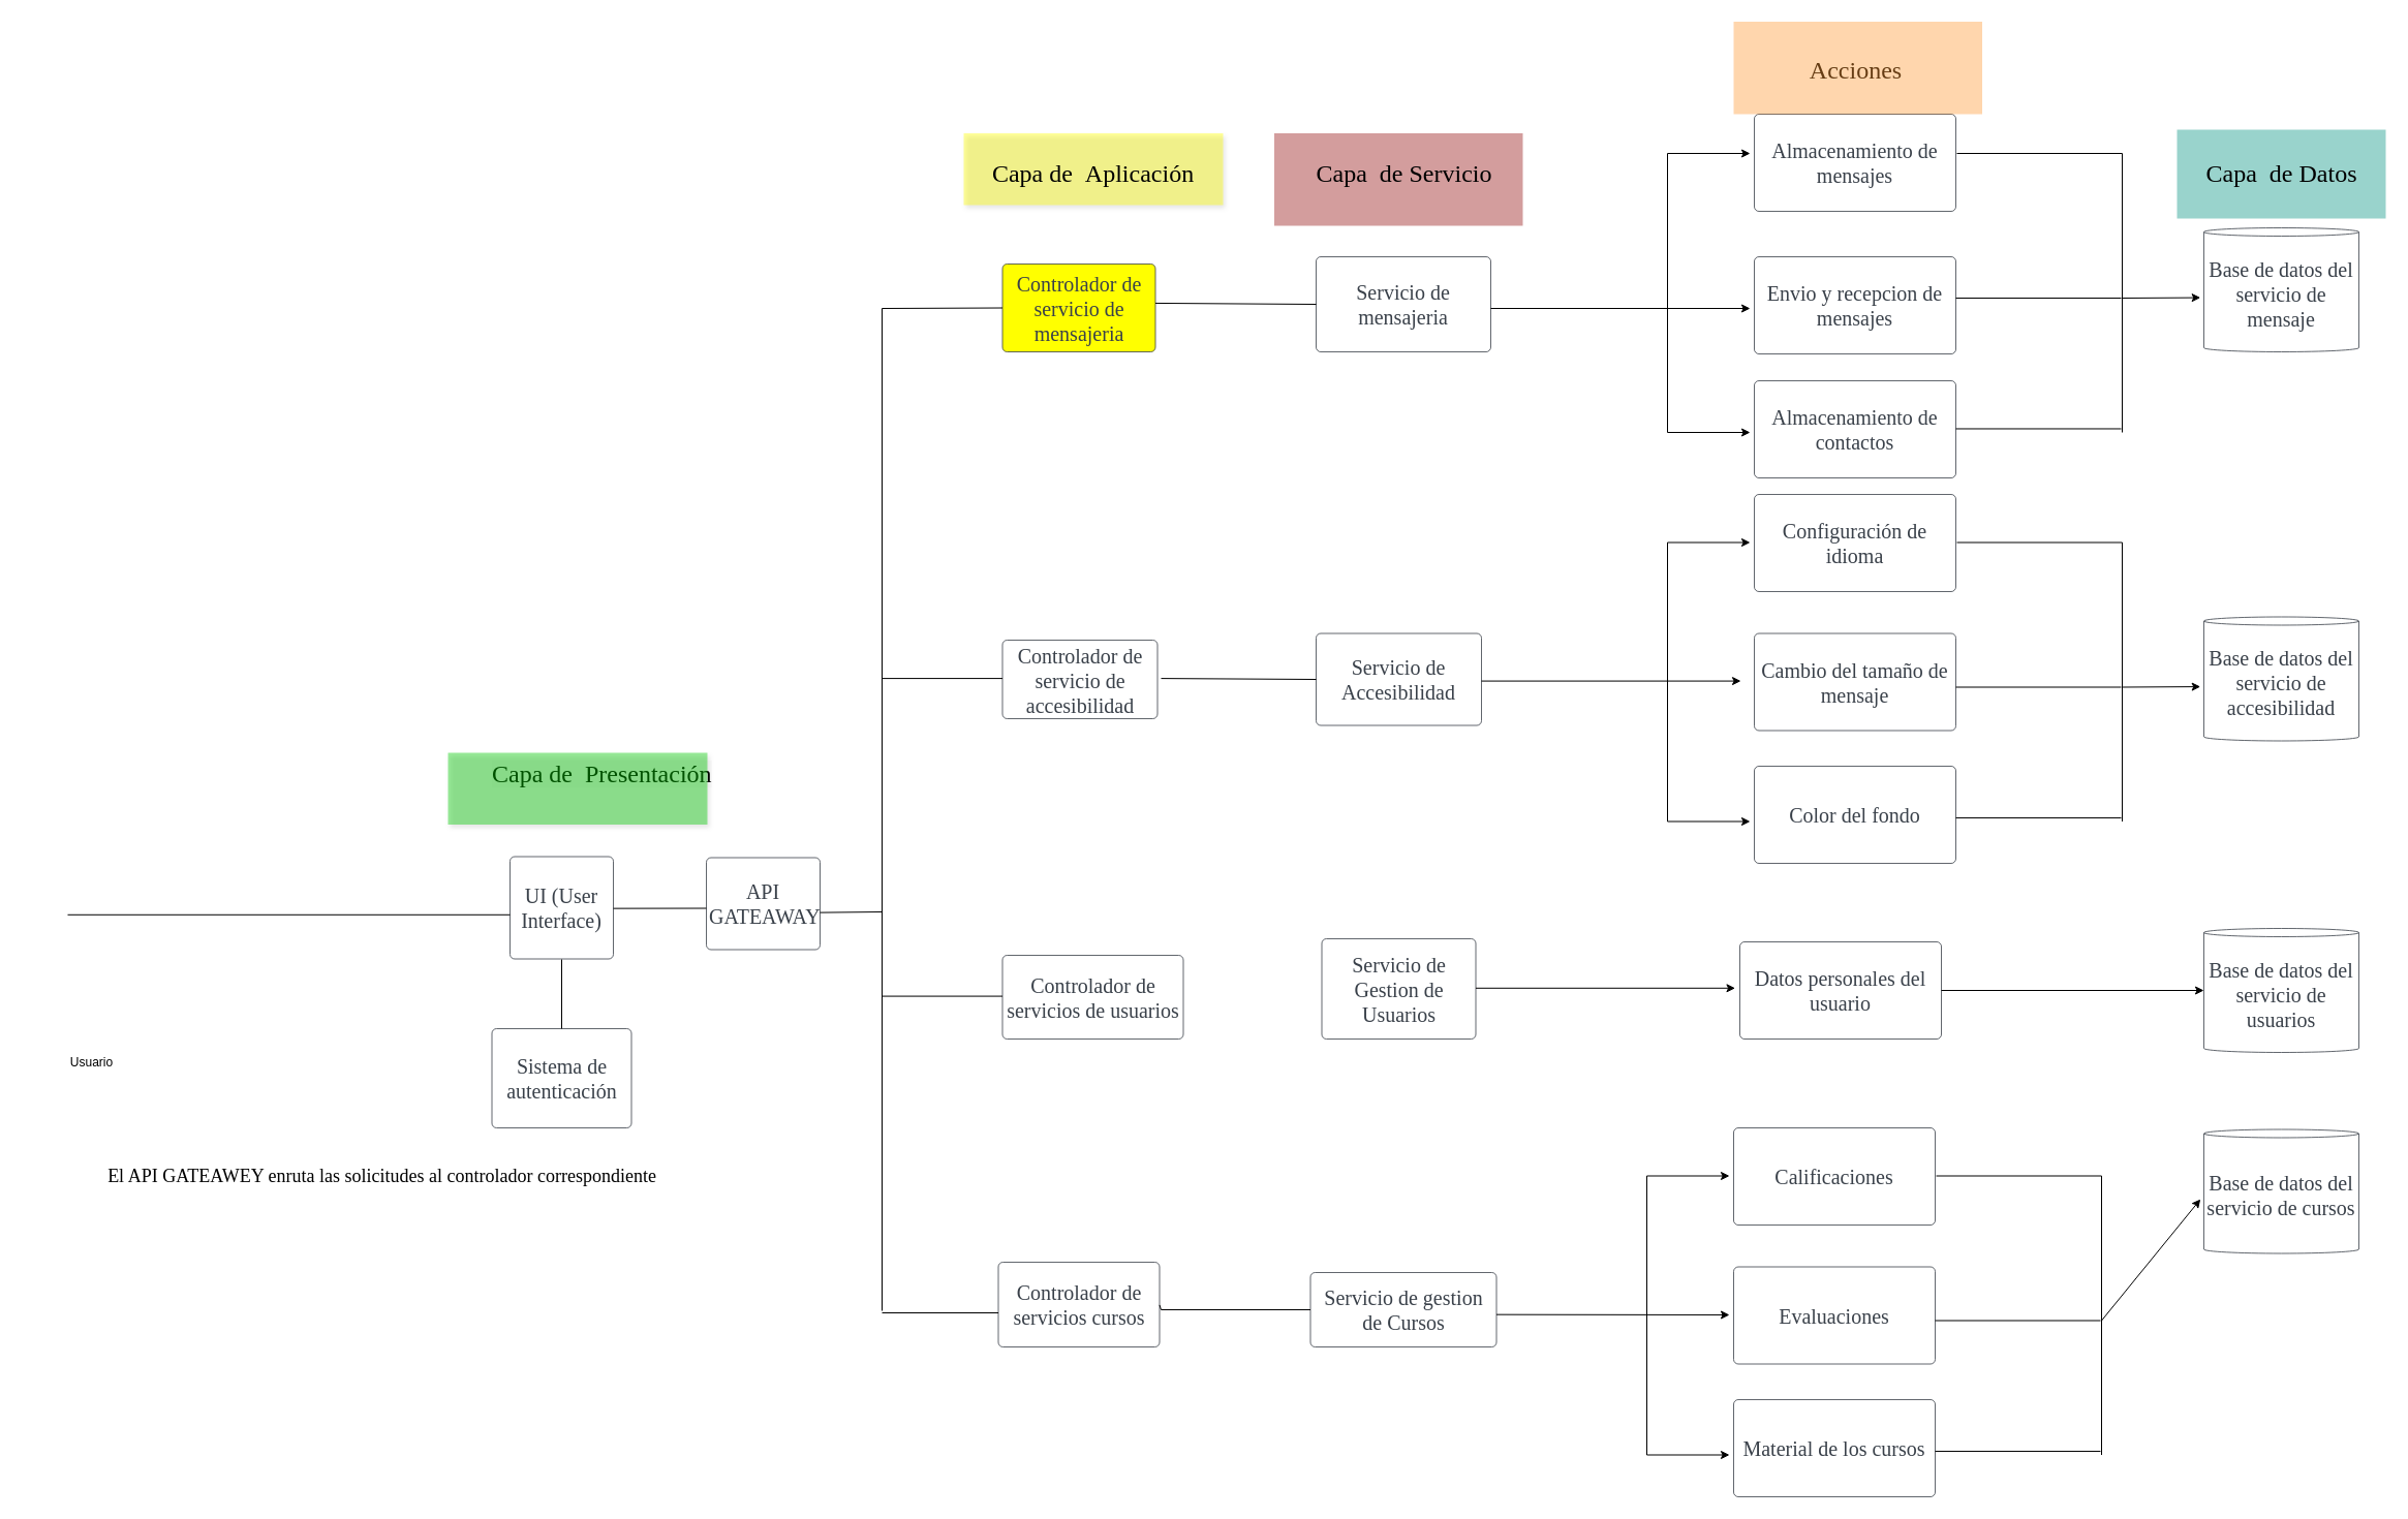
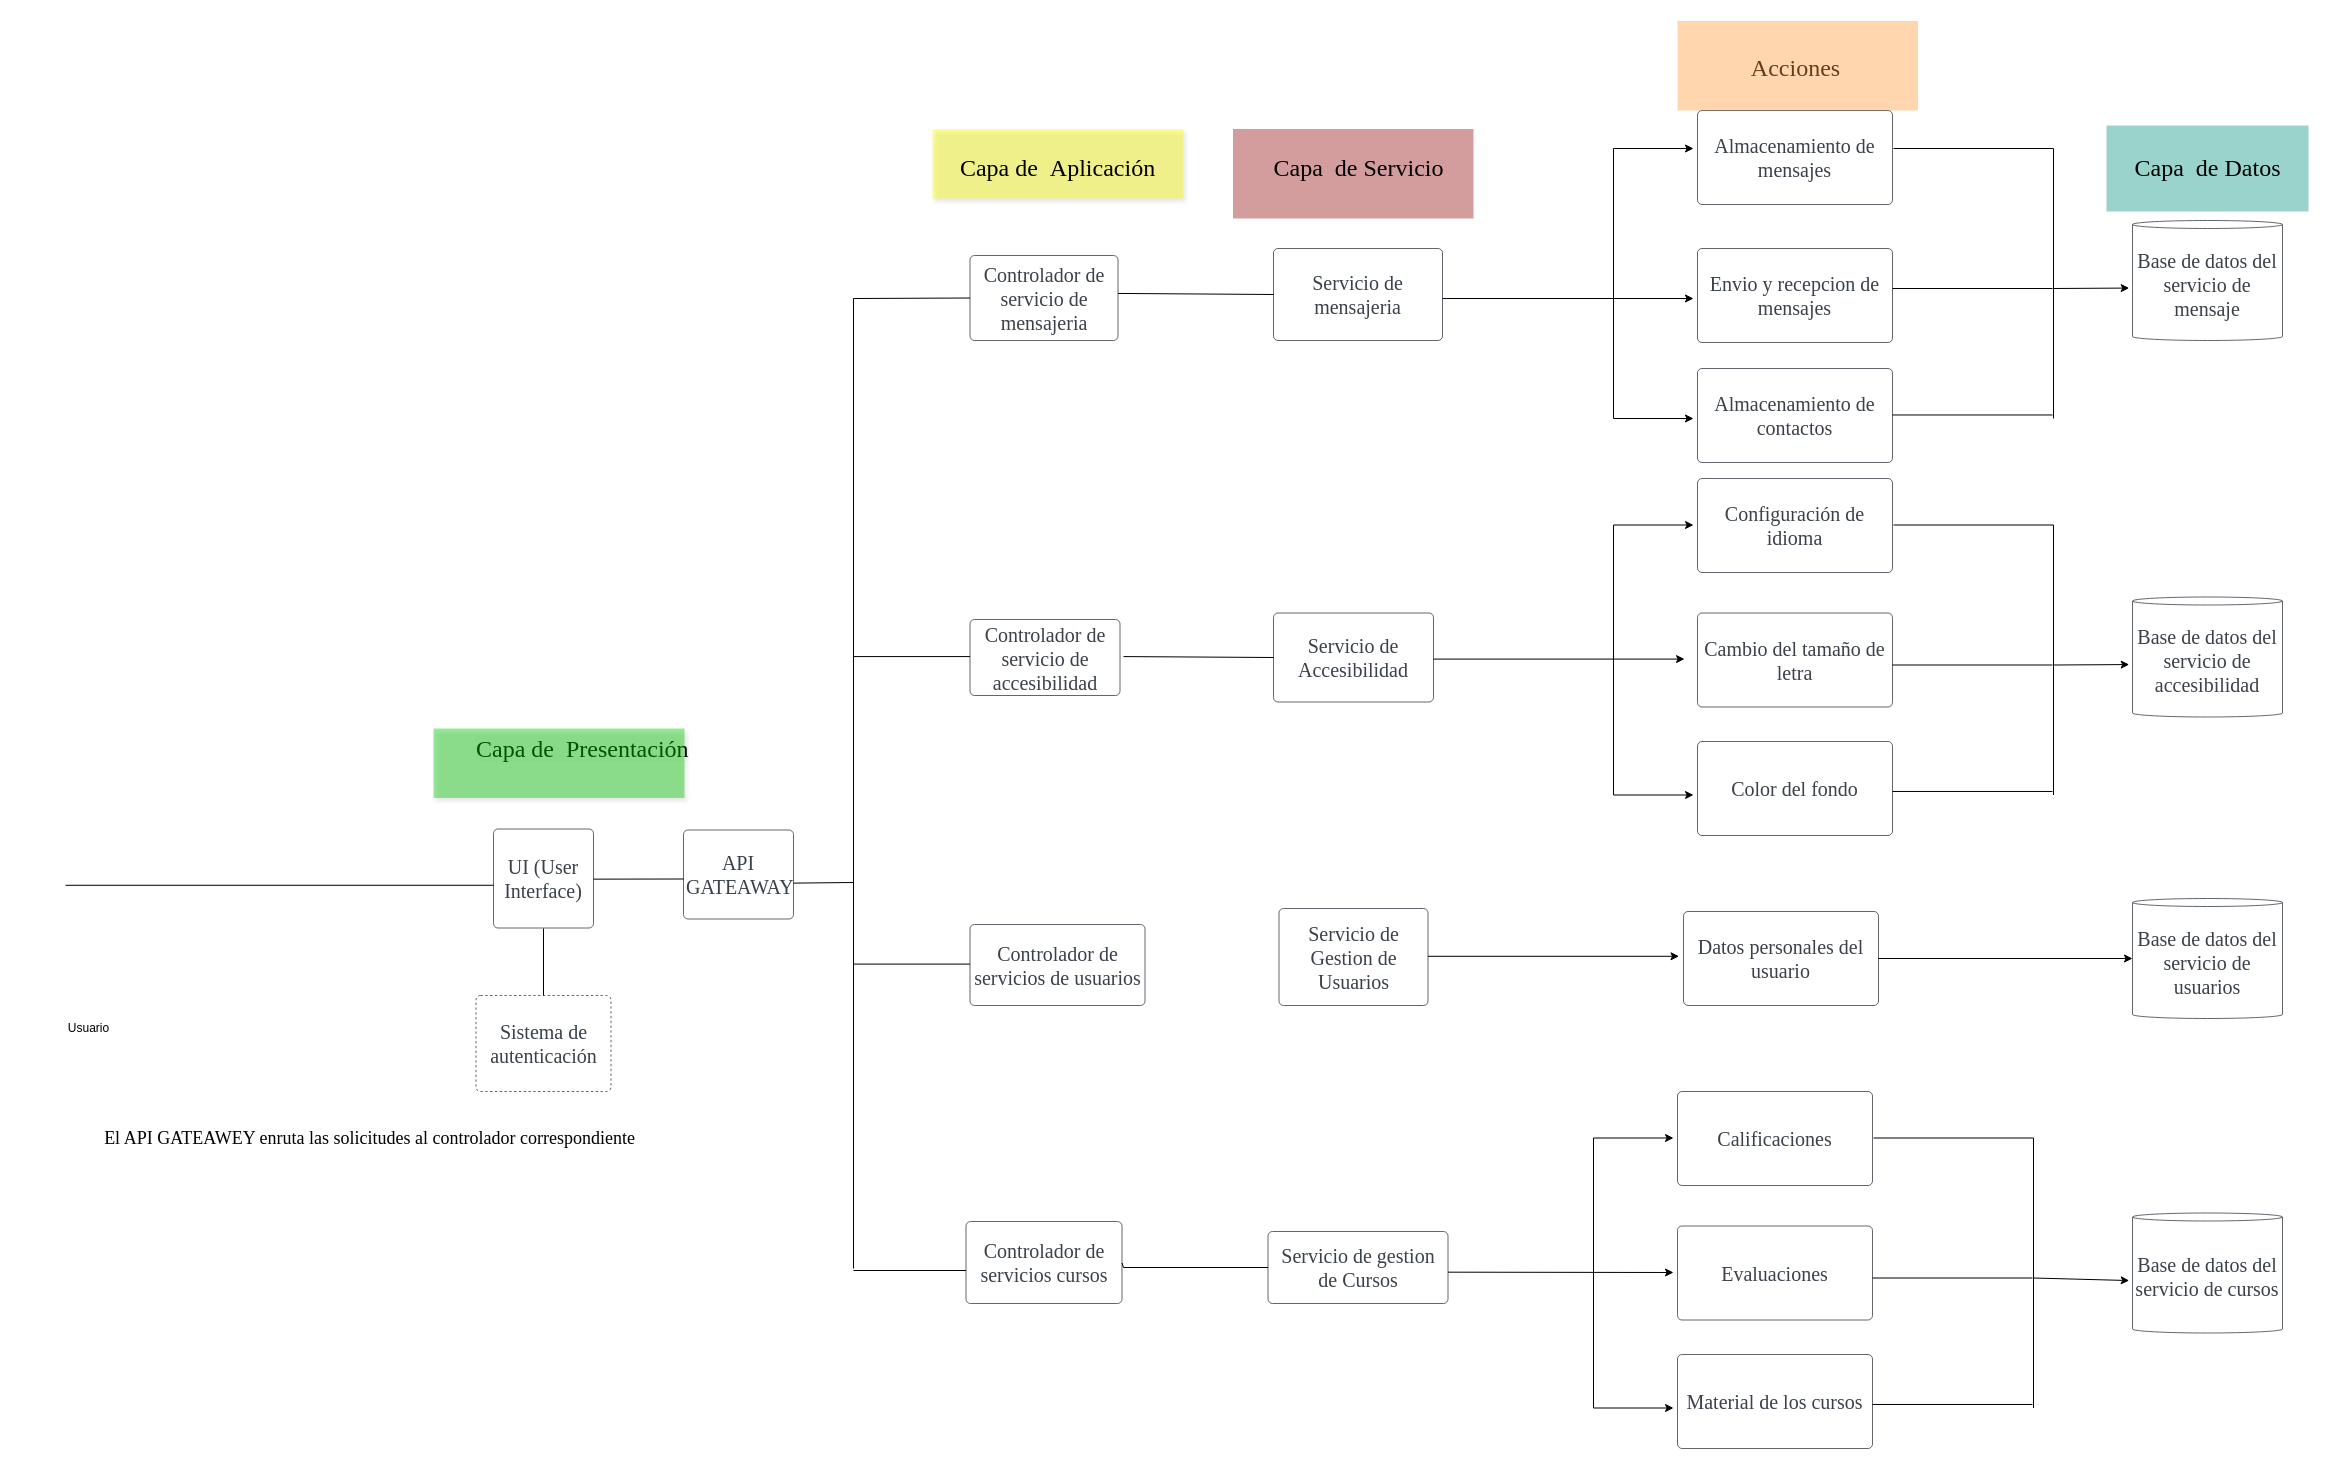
- <mxCell id="15" value="Controlador de servicio de mensajeria" style="html=1;overflow=block;blockSpacing=1;whiteSpace=wrap;fontSize=20;fontFamily=Komika Hand;fontColor=#3a414a;spacing=3.8;strokeColor=#3a414a;strokeOpacity=100;rounded=1;absoluteArcSize=1;arcSize=9;strokeWidth=0.8;lucidId=S9EM3s8jR-66;fillColor=#ffff00;" parent="1" vertex="1"><mxGeometry x="969.5" y="255" width="148" height="85" as="geometry" /></mxCell>
+ <mxCell id="15" value="Controlador de servicio de mensajeria" style="html=1;overflow=block;blockSpacing=1;whiteSpace=wrap;fontSize=20;fontFamily=Komika Hand;fontColor=#3a414a;spacing=3.8;strokeColor=#3a414a;strokeOpacity=100;rounded=1;absoluteArcSize=1;arcSize=9;strokeWidth=0.8;lucidId=S9EM3s8jR-66;" parent="1" vertex="1"><mxGeometry x="969.5" y="255" width="148" height="85" as="geometry" /></mxCell>
- <mxCell id="20" value="Cambio del tamaño de mensaje" style="html=1;overflow=block;blockSpacing=1;whiteSpace=wrap;fontSize=20;fontFamily=Komika Hand;fontColor=#3a414a;spacing=3.8;strokeColor=#3a414a;strokeOpacity=100;rounded=1;absoluteArcSize=1;arcSize=9;strokeWidth=0.8;lucidId=R_EMPJJ_Tb4H;" parent="1" vertex="1"><mxGeometry x="1697" y="612.5" width="195" height="94" as="geometry" /></mxCell>
+ <mxCell id="20" value="Cambio del tamaño de letra" style="html=1;overflow=block;blockSpacing=1;whiteSpace=wrap;fontSize=20;fontFamily=Komika Hand;fontColor=#3a414a;spacing=3.8;strokeColor=#3a414a;strokeOpacity=100;rounded=1;absoluteArcSize=1;arcSize=9;strokeWidth=0.8;lucidId=R_EMPJJ_Tb4H;" parent="1" vertex="1"><mxGeometry x="1697" y="612.5" width="195" height="94" as="geometry" /></mxCell>
- <mxCell id="4" value="Sistema de autenticación" style="html=1;overflow=block;blockSpacing=1;whiteSpace=wrap;fontSize=20;fontFamily=Komika Hand;fontColor=#3a414a;spacing=3.8;strokeColor=#3a414a;strokeOpacity=100;rounded=1;absoluteArcSize=1;arcSize=9;strokeWidth=0.8;lucidId=szDMMape.fWS;" parent="1" vertex="1"><mxGeometry x="475.5" y="995" width="135" height="96" as="geometry" /></mxCell>
+ <mxCell id="4" value="Sistema de autenticación" style="html=1;overflow=block;blockSpacing=1;whiteSpace=wrap;fontSize=20;fontFamily=Komika Hand;fontColor=#3a414a;spacing=3.8;strokeColor=#3a414a;strokeOpacity=100;rounded=1;absoluteArcSize=1;arcSize=9;strokeWidth=0.8;lucidId=szDMMape.fWS;dashed=1;" parent="1" vertex="1"><mxGeometry x="475.5" y="995" width="135" height="96" as="geometry" /></mxCell>
- <mxCell id="60" value="Base de datos del servicio de cursos" style="html=1;overflow=block;blockSpacing=1;whiteSpace=wrap;shape=cylinder3;size=4;anchorPointDirection=0;boundedLbl=1;fontSize=20;fontFamily=Komika Hand;fontColor=#3a414a;spacing=3.8;strokeColor=#3a414a;strokeOpacity=100;rounded=1;absoluteArcSize=1;arcSize=9;strokeWidth=0.8;lucidId=_eEMWTKaJi~y;" parent="1" vertex="1"><mxGeometry x="2132" y="1092.5" width="150" height="120" as="geometry" /></mxCell>
+ <mxCell id="60" value="Base de datos del servicio de cursos" style="html=1;overflow=block;blockSpacing=1;whiteSpace=wrap;shape=cylinder3;size=4;anchorPointDirection=0;boundedLbl=1;fontSize=20;fontFamily=Komika Hand;fontColor=#3a414a;spacing=3.8;strokeColor=#3a414a;strokeOpacity=100;rounded=1;absoluteArcSize=1;arcSize=9;strokeWidth=0.8;lucidId=_eEMWTKaJi~y;" parent="1" vertex="1"><mxGeometry x="2132" y="1212.5" width="150" height="120" as="geometry" /></mxCell>
